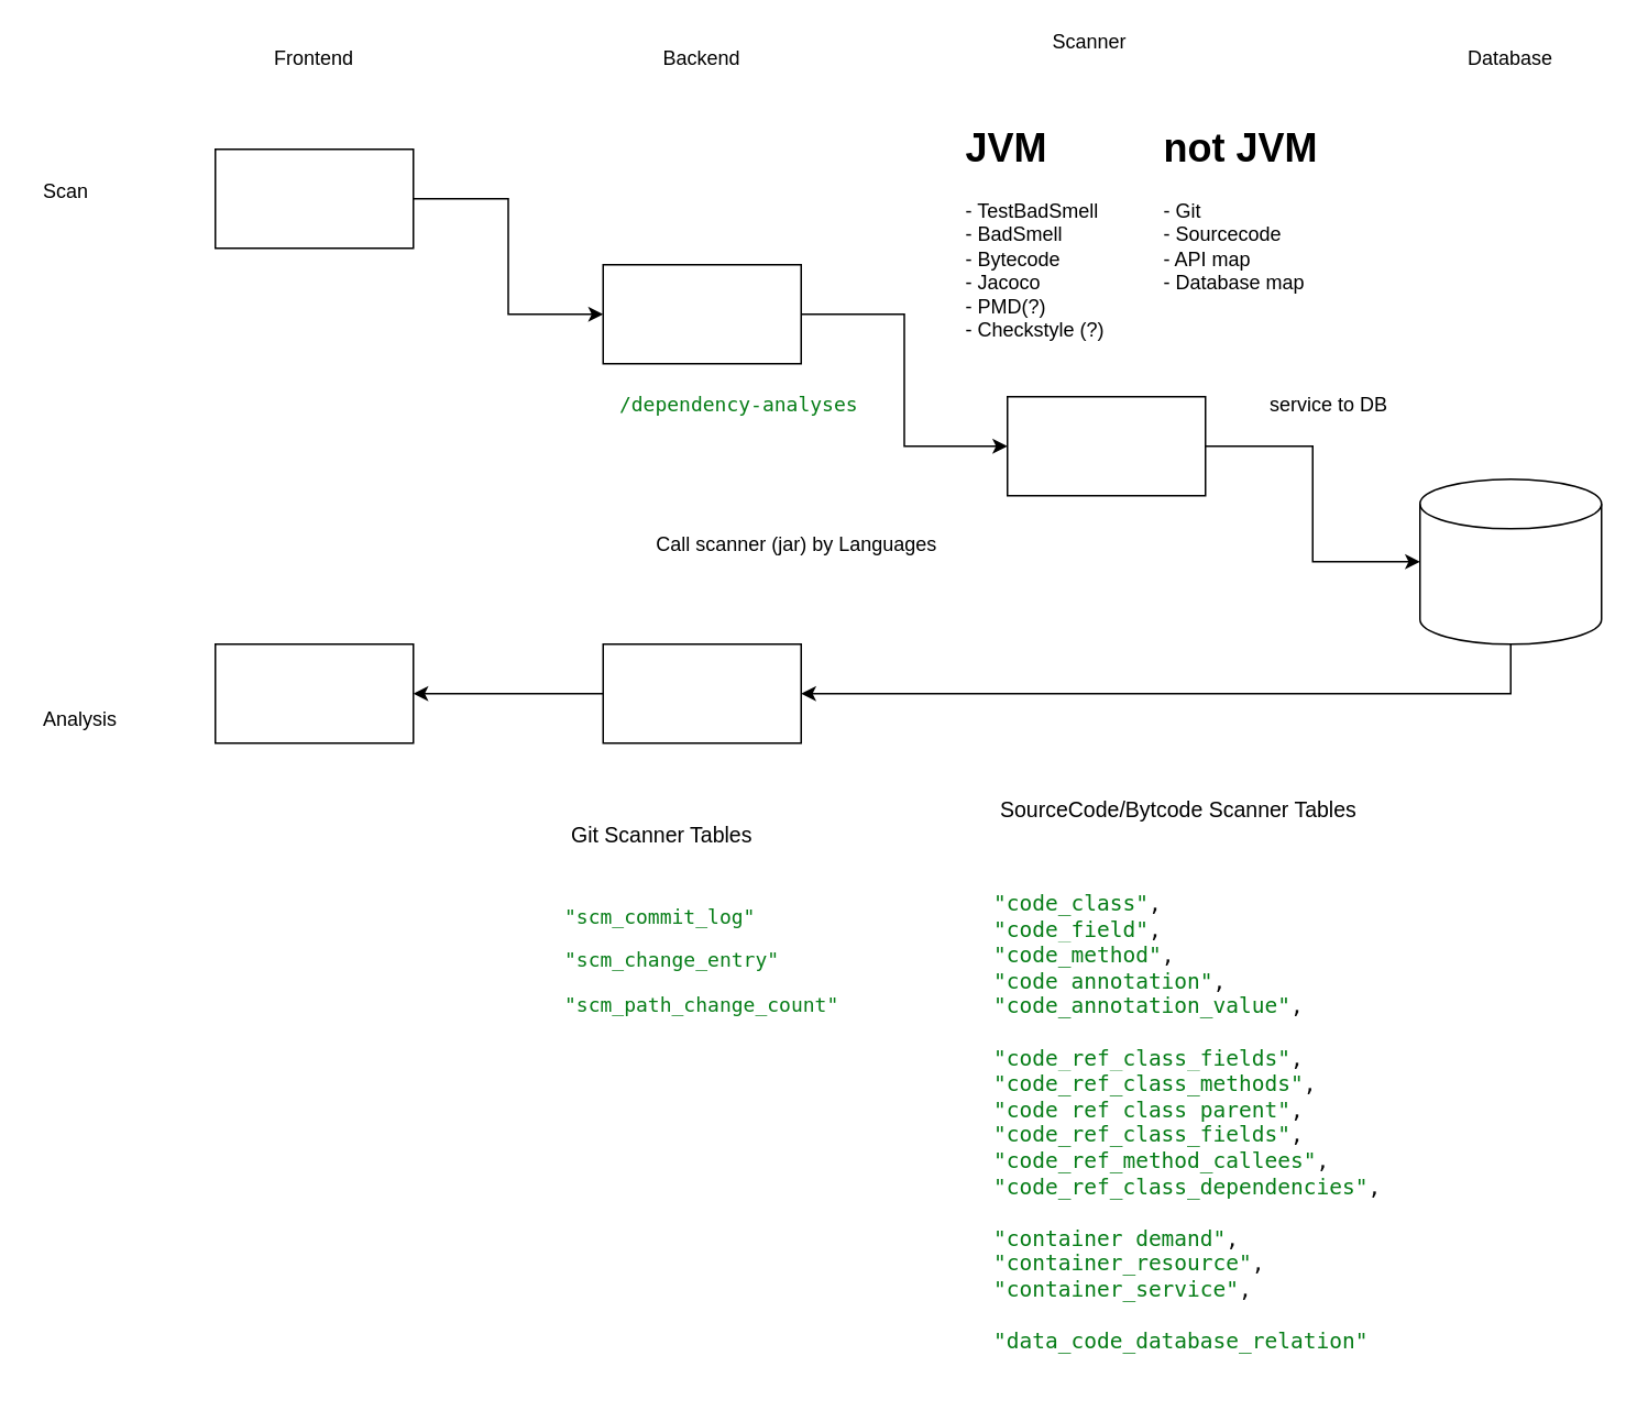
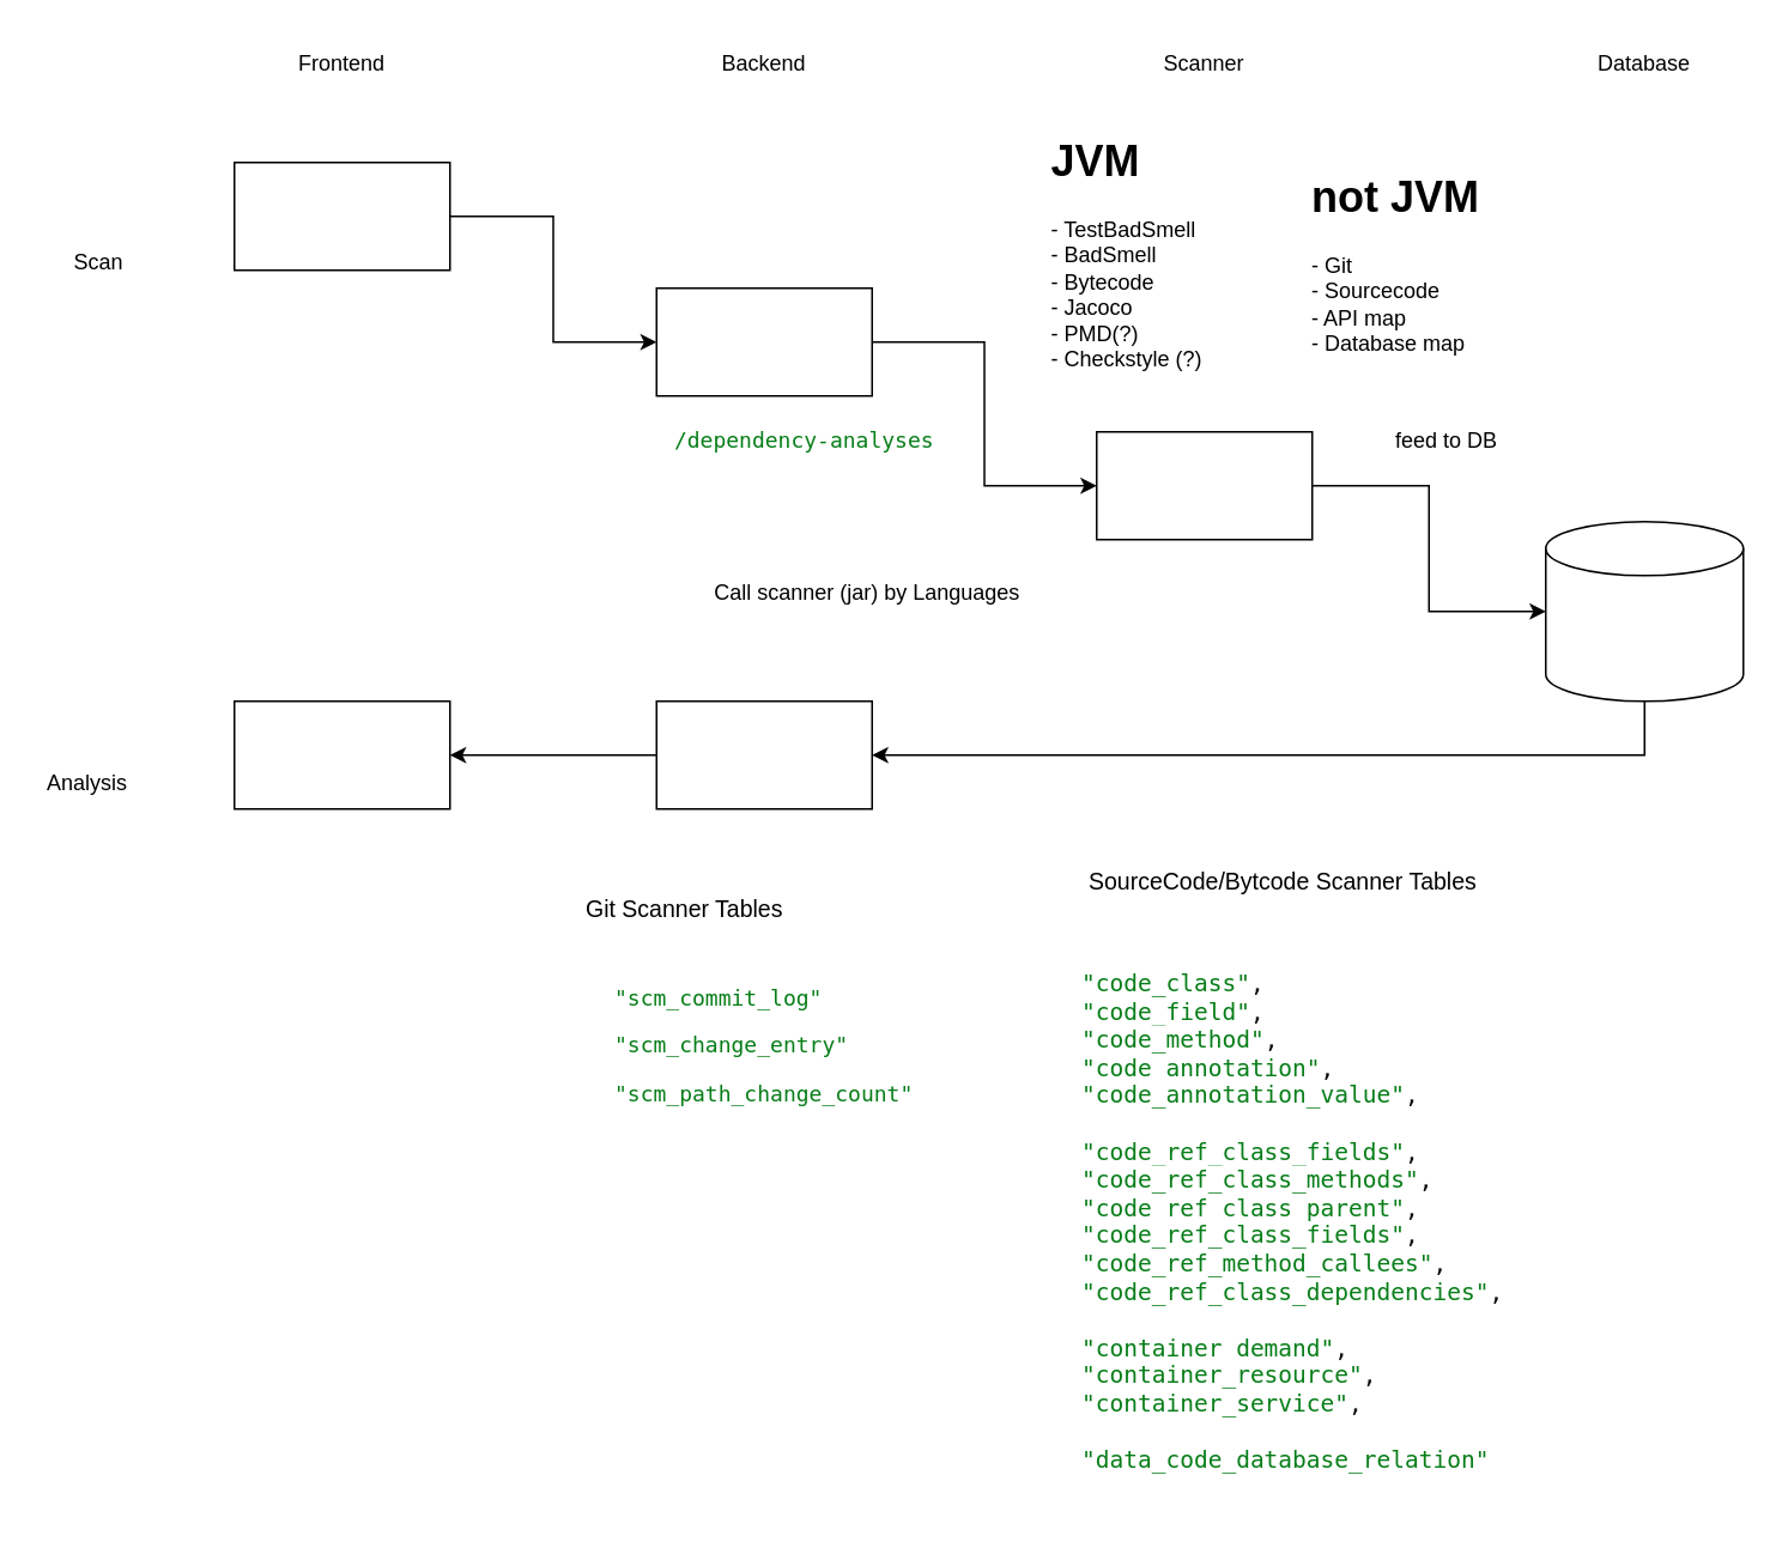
- <mxCell id="12" value="Scanner" style="text;html=1;strokeColor=none;fillColor=none;align=center;verticalAlign=middle;whiteSpace=wrap;rounded=0;" parent="1" vertex="1"><mxGeometry x="630" y="10" width="60" height="30" as="geometry" /></mxCell>
+ <mxCell id="12" value="Scanner" style="text;html=1;strokeColor=none;fillColor=none;align=center;verticalAlign=middle;whiteSpace=wrap;rounded=0;" parent="1" vertex="1"><mxGeometry x="640" y="20" width="60" height="30" as="geometry" /></mxCell>
- <mxCell id="21" value="Scan" style="text;strokeColor=none;fillColor=none;align=left;verticalAlign=middle;spacingLeft=4;spacingRight=4;overflow=hidden;points=[[0,0.5],[1,0.5]];portConstraint=eastwest;rotatable=0;fontSize=12;" vertex="1" parent="1"><mxGeometry x="20" y="100" width="80" height="30" as="geometry" /></mxCell>
+ <mxCell id="21" value="Scan" style="text;strokeColor=none;fillColor=none;align=left;verticalAlign=middle;spacingLeft=4;spacingRight=4;overflow=hidden;points=[[0,0.5],[1,0.5]];portConstraint=eastwest;rotatable=0;fontSize=12;" vertex="1" parent="1"><mxGeometry x="35" y="130" width="80" height="30" as="geometry" /></mxCell>
- <mxCell id="17" value="&lt;h1&gt;not JVM&lt;/h1&gt;&lt;p&gt;&lt;span&gt;- Git&lt;/span&gt;&lt;br style=&quot;padding: 0px ; margin: 0px&quot;&gt;&lt;span&gt;- Sourcecode&lt;/span&gt;&lt;br style=&quot;padding: 0px ; margin: 0px&quot;&gt;&lt;span&gt;- API map&lt;/span&gt;&lt;br style=&quot;padding: 0px ; margin: 0px&quot;&gt;&lt;span&gt;- Database map&lt;/span&gt;&lt;br&gt;&lt;/p&gt;" style="text;html=1;strokeColor=none;fillColor=none;spacing=5;spacingTop=-20;whiteSpace=wrap;overflow=hidden;rounded=0;fontSize=12;" vertex="1" parent="1"><mxGeometry x="700" y="70" width="120" height="130" as="geometry" /></mxCell>
+ <mxCell id="17" value="&lt;h1&gt;not JVM&lt;/h1&gt;&lt;p&gt;&lt;span&gt;- Git&lt;/span&gt;&lt;br style=&quot;padding: 0px ; margin: 0px&quot;&gt;&lt;span&gt;- Sourcecode&lt;/span&gt;&lt;br style=&quot;padding: 0px ; margin: 0px&quot;&gt;&lt;span&gt;- API map&lt;/span&gt;&lt;br style=&quot;padding: 0px ; margin: 0px&quot;&gt;&lt;span&gt;- Database map&lt;/span&gt;&lt;br&gt;&lt;/p&gt;" style="text;html=1;strokeColor=none;fillColor=none;spacing=5;spacingTop=-20;whiteSpace=wrap;overflow=hidden;rounded=0;fontSize=12;" vertex="1" parent="1"><mxGeometry x="725" y="90" width="120" height="130" as="geometry" /></mxCell>
- <mxCell id="18" value="service to DB" style="text;html=1;strokeColor=none;fillColor=none;align=center;verticalAlign=middle;whiteSpace=wrap;rounded=0;fontSize=12;" vertex="1" parent="1"><mxGeometry x="750" y="230" width="110" height="30" as="geometry" /></mxCell>
+ <mxCell id="18" value="feed to DB" style="text;html=1;strokeColor=none;fillColor=none;align=center;verticalAlign=middle;whiteSpace=wrap;rounded=0;fontSize=12;" vertex="1" parent="1"><mxGeometry x="750" y="230" width="110" height="30" as="geometry" /></mxCell>
- <mxCell id="26" value="Git Scanner Tables" style="text;strokeColor=none;fillColor=none;align=left;verticalAlign=middle;spacingLeft=4;spacingRight=4;overflow=hidden;points=[[0,0.5],[1,0.5]];portConstraint=eastwest;rotatable=0;labelBackgroundColor=#FFFFFF;fontSize=13;" vertex="1" parent="1"><mxGeometry x="340" y="490" width="220" height="30" as="geometry" /></mxCell>
+ <mxCell id="26" value="Git Scanner Tables" style="text;strokeColor=none;fillColor=none;align=left;verticalAlign=middle;spacingLeft=4;spacingRight=4;overflow=hidden;points=[[0,0.5],[1,0.5]];portConstraint=eastwest;rotatable=0;labelBackgroundColor=#FFFFFF;fontSize=13;" vertex="1" parent="1"><mxGeometry x="320" y="490" width="220" height="30" as="geometry" /></mxCell>
